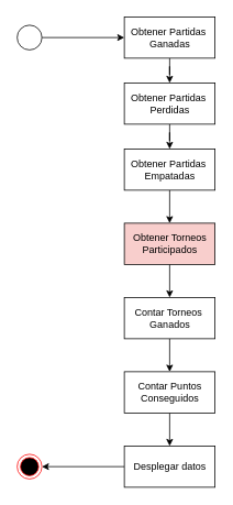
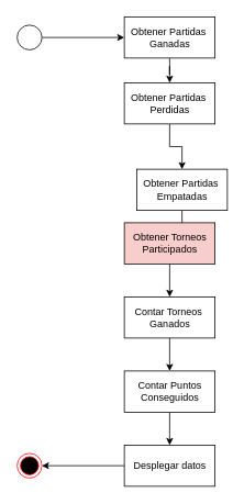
- <mxCell id="12" value="Obtener Partidas&amp;nbsp;&lt;br&gt;Empatadas" style="html=1;" vertex="1" parent="1"><mxGeometry x="150" y="180" width="110" height="50" as="geometry" /></mxCell>
+ <mxCell id="12" value="Obtener Partidas&amp;nbsp;&lt;br&gt;Empatadas" style="html=1;" vertex="1" parent="1"><mxGeometry x="165" y="205" width="110" height="50" as="geometry" /></mxCell>
